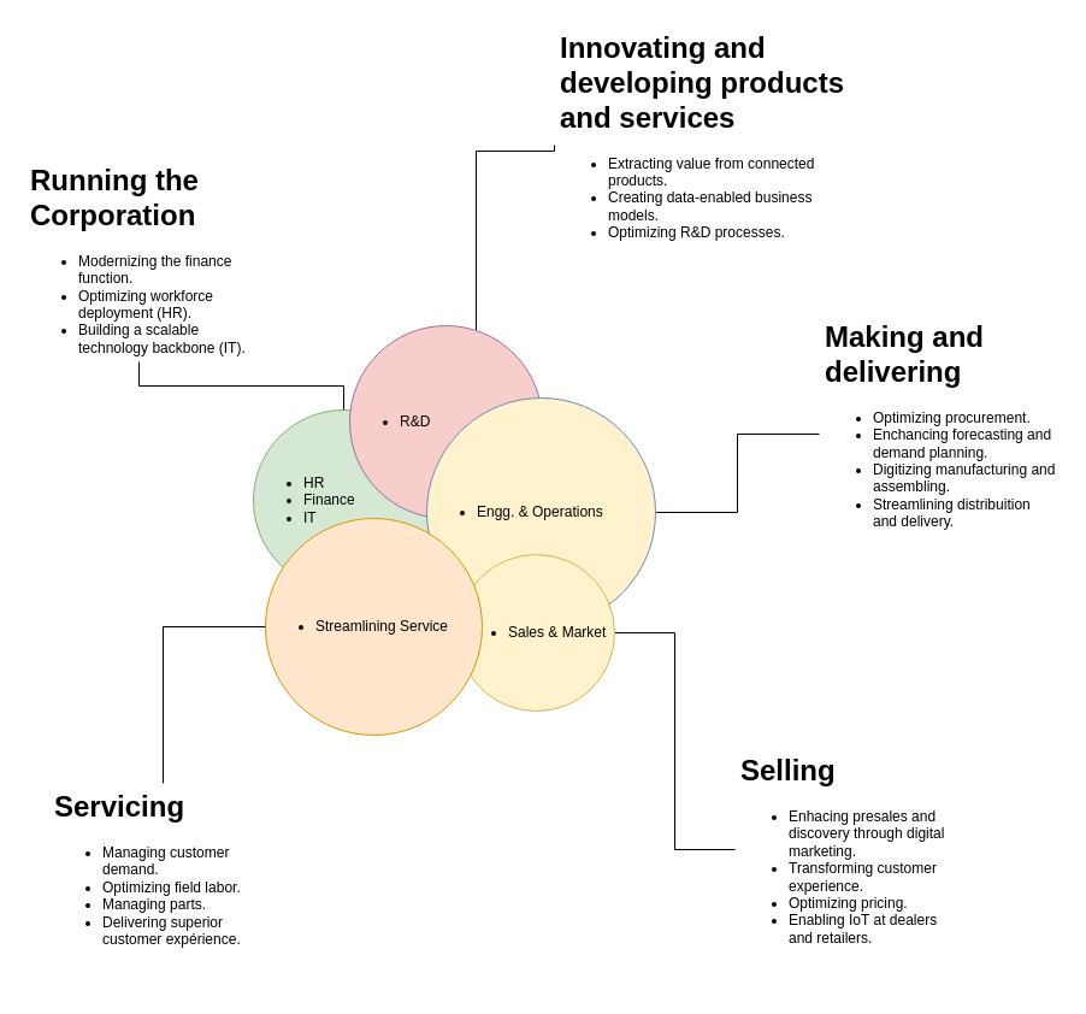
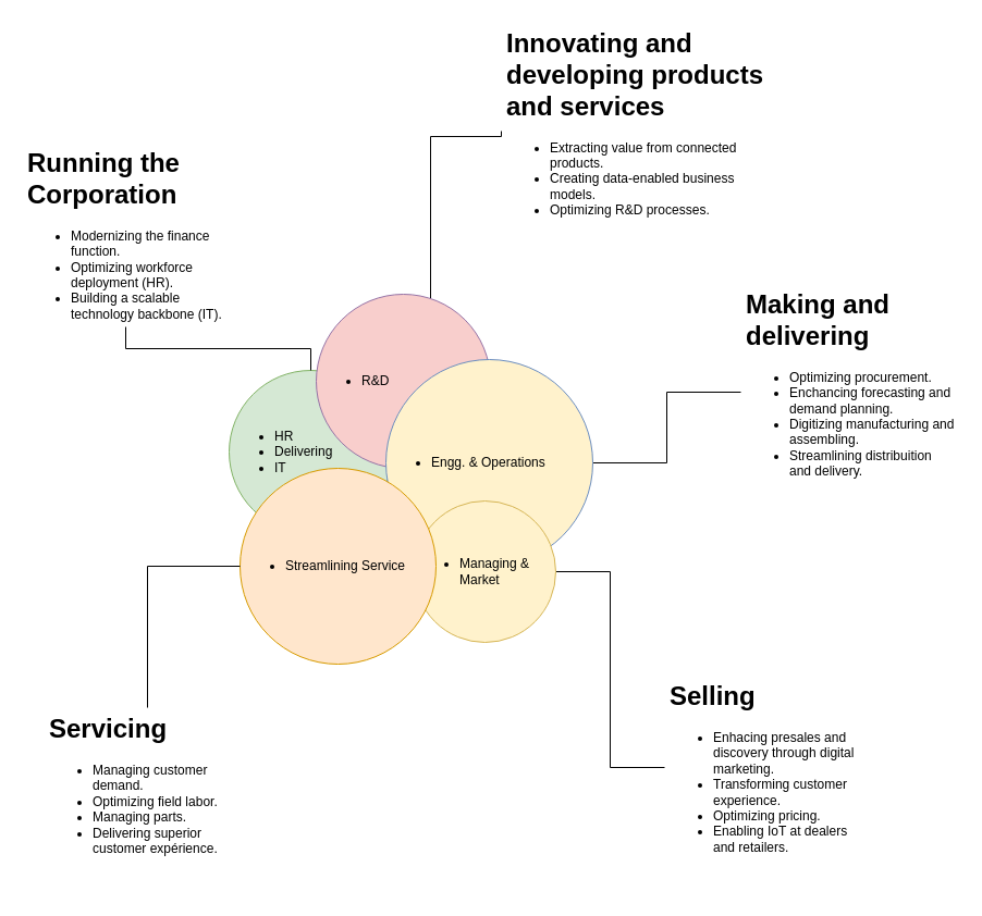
- <mxCell id="2" value="&lt;ul&gt;&lt;li&gt;HR&lt;/li&gt;&lt;li&gt;Finance&lt;/li&gt;&lt;li&gt;IT&lt;/li&gt;&lt;/ul&gt;" style="ellipse;whiteSpace=wrap;html=1;aspect=fixed;align=left;fillColor=#d5e8d4;strokeColor=#82b366;" vertex="1" parent="1"><mxGeometry x="210" y="340" width="150" height="150" as="geometry" /></mxCell>
+ <mxCell id="2" value="&lt;ul&gt;&lt;li&gt;HR&lt;/li&gt;&lt;li&gt;Delivering&lt;/li&gt;&lt;li&gt;IT&lt;/li&gt;&lt;/ul&gt;" style="ellipse;whiteSpace=wrap;html=1;aspect=fixed;align=left;fillColor=#d5e8d4;strokeColor=#82b366;" vertex="1" parent="1"><mxGeometry x="210" y="340" width="150" height="150" as="geometry" /></mxCell>
- <mxCell id="8" value="&lt;ul&gt;&lt;li&gt;Sales &amp;amp; Market&lt;/li&gt;&lt;/ul&gt;" style="ellipse;whiteSpace=wrap;html=1;aspect=fixed;align=left;fillColor=#fff2cc;strokeColor=#d6b656;" vertex="1" parent="1"><mxGeometry x="380" y="460" width="130" height="130" as="geometry" /></mxCell>
+ <mxCell id="8" value="&lt;ul&gt;&lt;li&gt;Managing &amp;amp; Market&lt;/li&gt;&lt;/ul&gt;" style="ellipse;whiteSpace=wrap;html=1;aspect=fixed;align=left;fillColor=#fff2cc;strokeColor=#d6b656;" vertex="1" parent="1"><mxGeometry x="380" y="460" width="130" height="130" as="geometry" /></mxCell>
